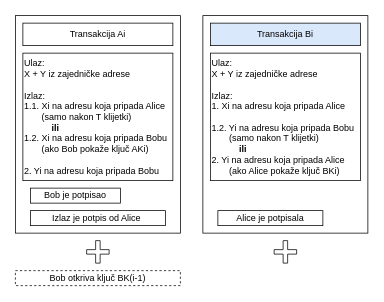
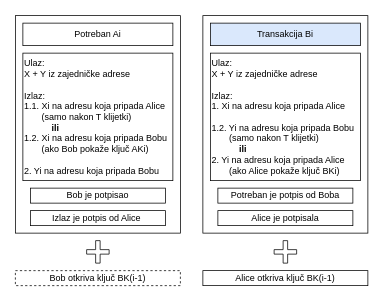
- <mxCell id="3" value="&lt;span&gt;Transakcija Ai&lt;/span&gt;" style="rounded=0;whiteSpace=wrap;html=1;" parent="1" vertex="1"><mxGeometry x="30" y="30" width="200" height="30" as="geometry" /></mxCell>
+ <mxCell id="3" value="&lt;span&gt;Potreban Ai&lt;/span&gt;" style="rounded=0;whiteSpace=wrap;html=1;" parent="1" vertex="1"><mxGeometry x="30" y="30" width="200" height="30" as="geometry" /></mxCell>
- <mxCell id="5" value="&lt;span&gt;Bob je potpisao&lt;/span&gt;" style="rounded=0;whiteSpace=wrap;html=1;" parent="1" vertex="1"><mxGeometry x="40" y="250" width="120" height="20" as="geometry" /></mxCell>
+ <mxCell id="5" value="&lt;span&gt;Bob je potpisao&lt;/span&gt;" style="rounded=0;whiteSpace=wrap;html=1;" parent="1" vertex="1"><mxGeometry x="40" y="250" width="180" height="20" as="geometry" /></mxCell>
+ <mxCell id="11" value="Potreban je potpis od Boba" style="rounded=0;whiteSpace=wrap;html=1;" parent="1" vertex="1"><mxGeometry x="290" y="250" width="180" height="20" as="geometry" /></mxCell>
- <mxCell id="12" value="Alice je potpisala" style="rounded=0;whiteSpace=wrap;html=1;" parent="1" vertex="1"><mxGeometry x="290" y="280" width="140" height="20" as="geometry" /></mxCell>
+ <mxCell id="12" value="Alice je potpisala" style="rounded=0;whiteSpace=wrap;html=1;" parent="1" vertex="1"><mxGeometry x="290" y="280" width="180" height="20" as="geometry" /></mxCell>
+ <mxCell id="15" value="&lt;span&gt;Alice otkriva ključ BK(i-1)&lt;/span&gt;" style="rounded=0;whiteSpace=wrap;html=1;" parent="1" vertex="1"><mxGeometry x="270" y="360" width="220" height="20" as="geometry" /></mxCell>
